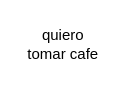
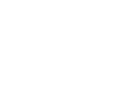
- <mxCell id="2" value="quiero tomar cafe" style="text;html=1;strokeColor=none;fillColor=none;align=center;verticalAlign=middle;whiteSpace=wrap;rounded=0;" vertex="1" parent="1"><mxGeometry x="20" y="20" width="60" height="30" as="geometry" /></mxCell>
